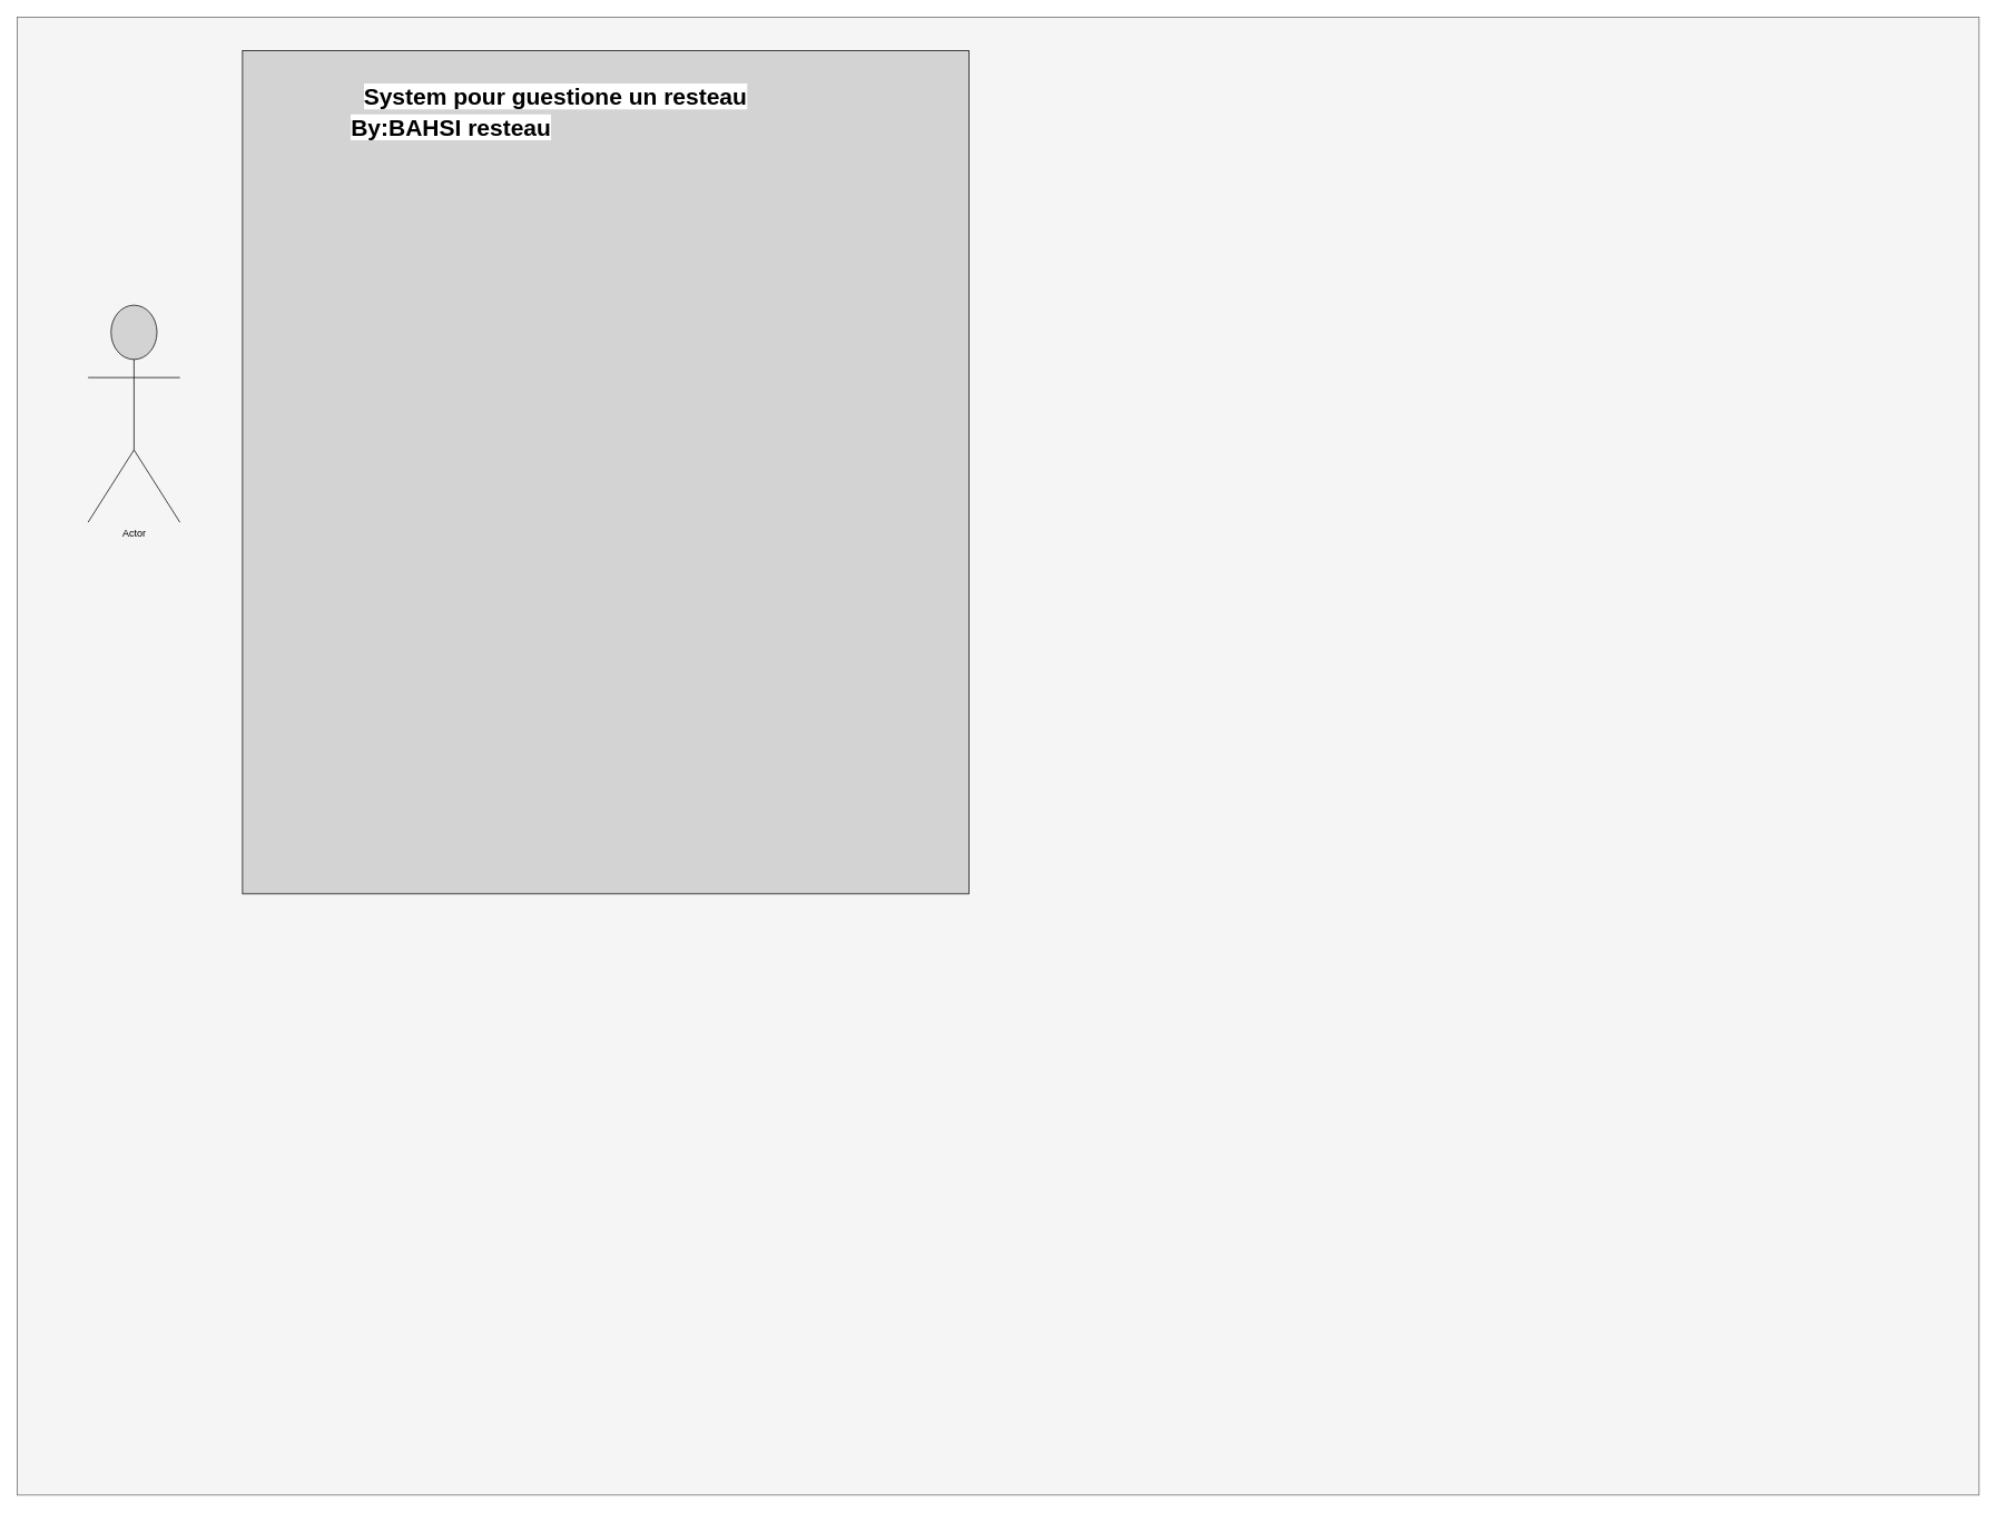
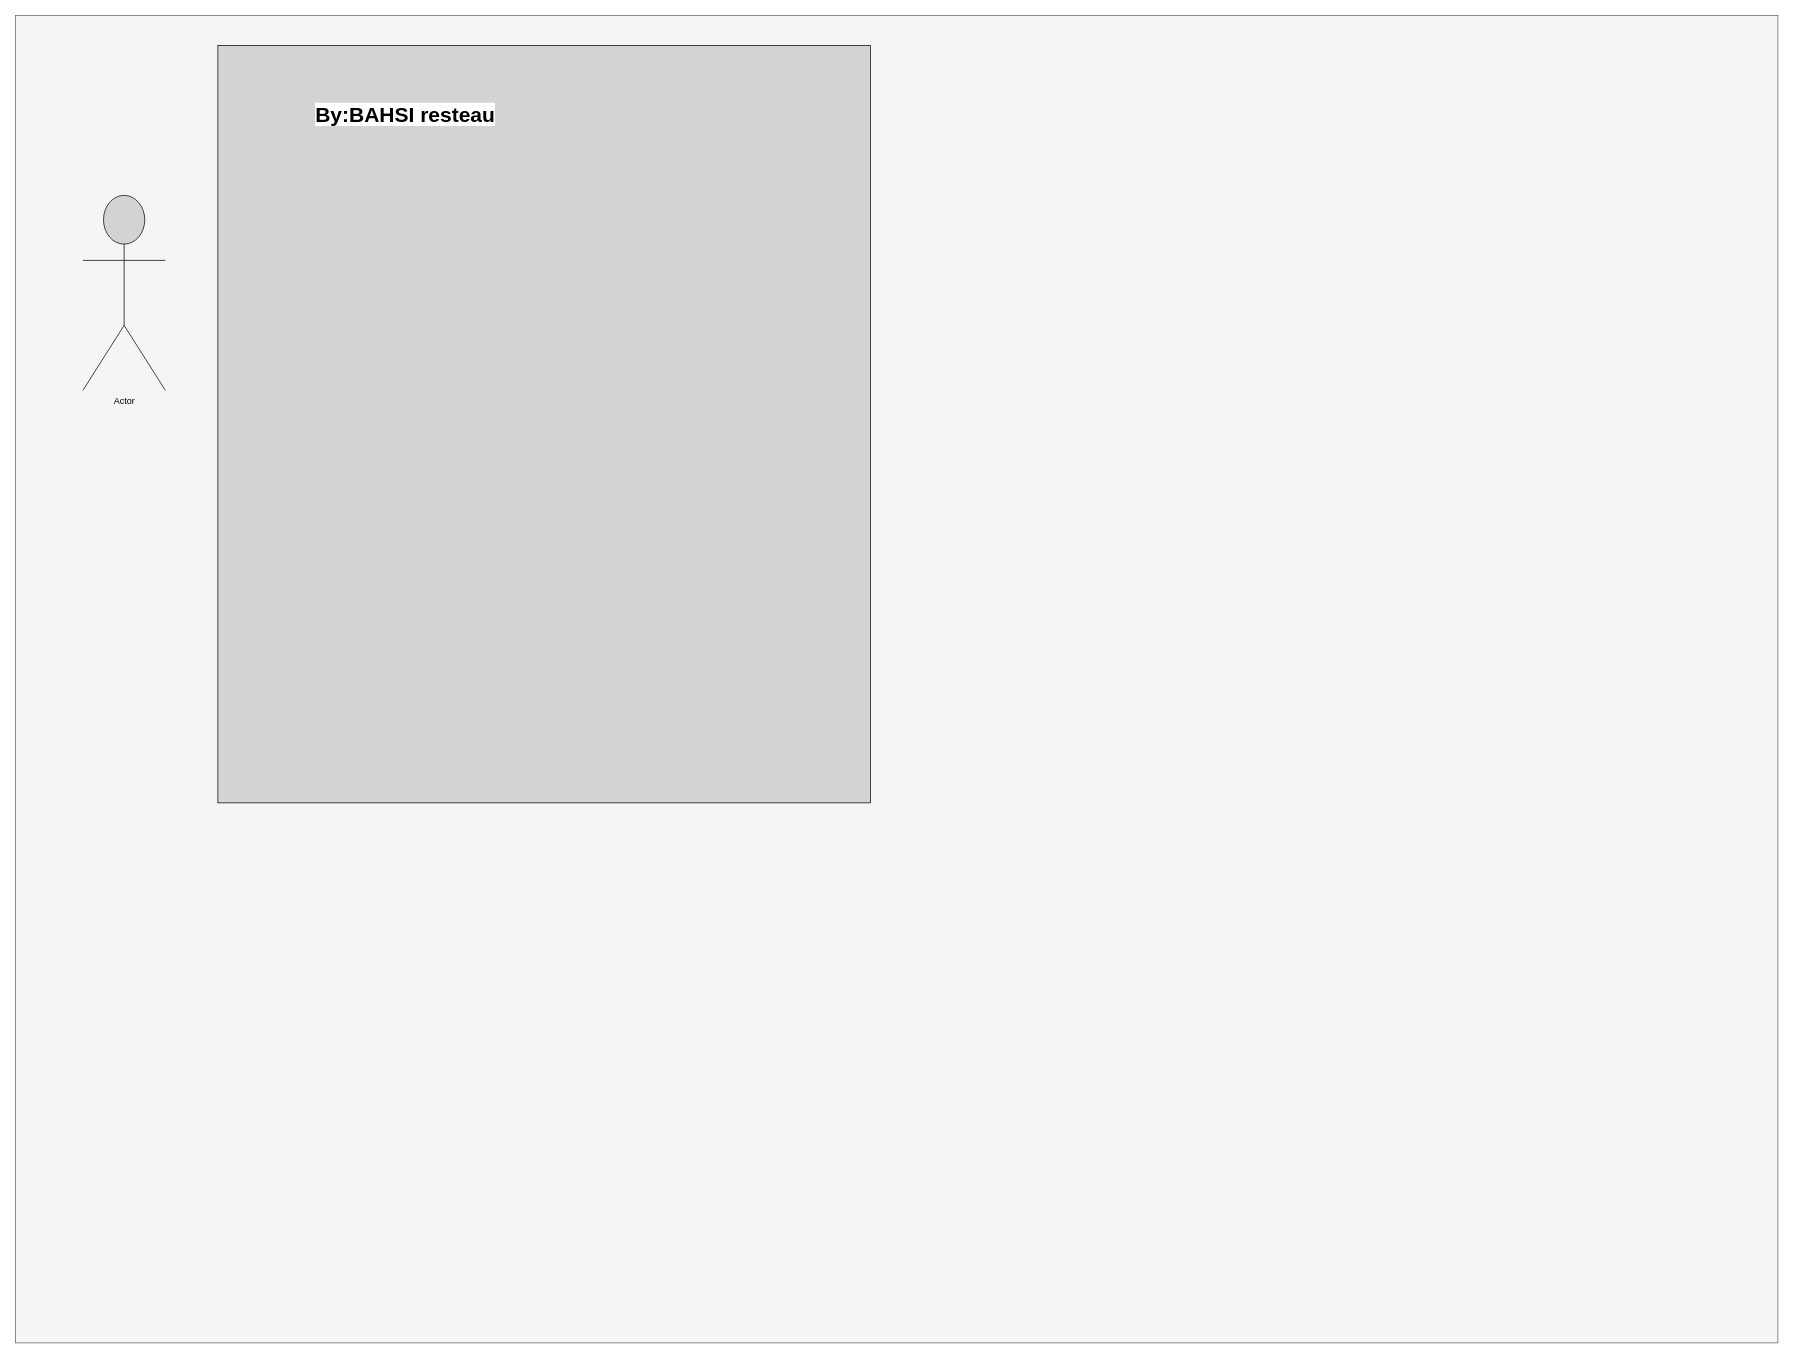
- <mxCell id="4" value="&lt;b style=&quot;&quot;&gt;&lt;font style=&quot;background-color: rgb(255, 255, 255); font-size: 28px;&quot; color=&quot;#000000&quot;&gt;System pour guestione un resteau&lt;/font&gt;&lt;/b&gt;" style="text;html=1;strokeColor=none;fillColor=none;align=center;verticalAlign=middle;whiteSpace=wrap;rounded=0;" vertex="1" parent="1"><mxGeometry x="390" y="100" width="550" height="30" as="geometry" /></mxCell>
- <mxCell id="6" value="Actor" style="shape=umlActor;verticalLabelPosition=bottom;verticalAlign=top;html=1;outlineConnect=0;strokeColor=#090a0b;fillColor=#D3D3D3;" vertex="1" parent="1"><mxGeometry x="105" y="365" width="110" height="260" as="geometry" /></mxCell>
+ <mxCell id="6" value="Actor" style="shape=umlActor;verticalLabelPosition=bottom;verticalAlign=top;html=1;outlineConnect=0;strokeColor=#090a0b;fillColor=#D3D3D3;" vertex="1" parent="1"><mxGeometry x="110" y="260" width="110" height="260" as="geometry" /></mxCell>
